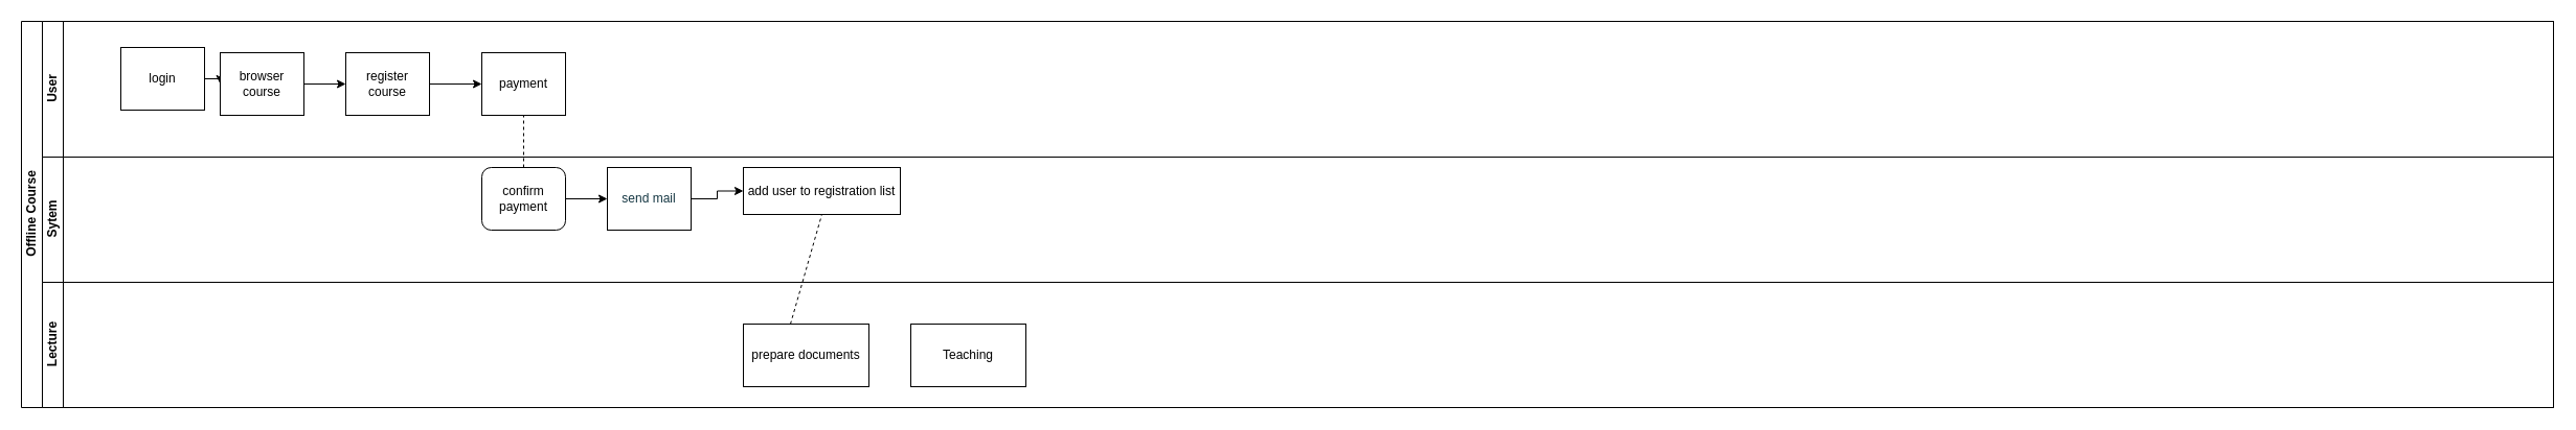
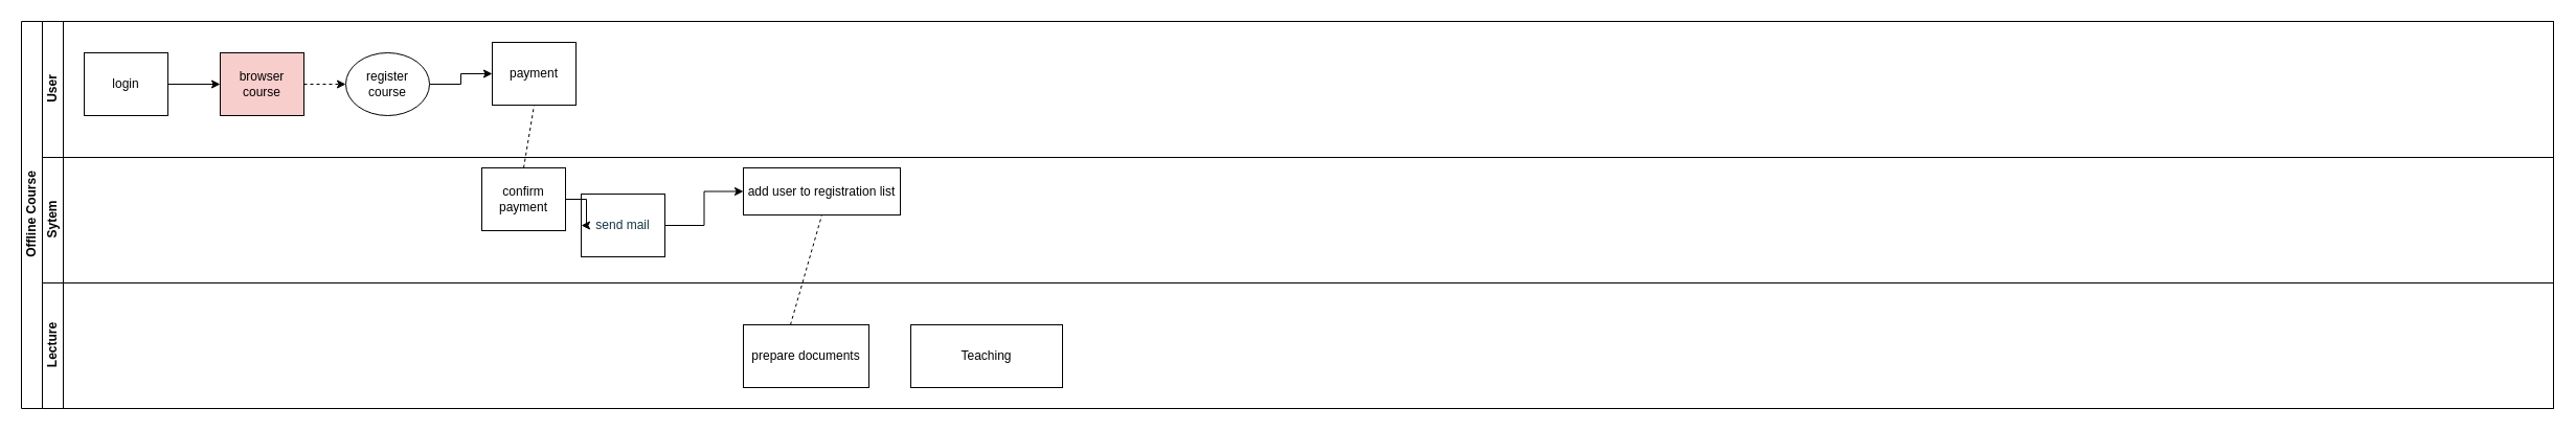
- <mxCell id="5" value="login" style="rounded=0;whiteSpace=wrap;html=1;fontFamily=Helvetica;fontSize=12;fontColor=#000000;align=center;" parent="3" vertex="1"><mxGeometry x="75" y="25" width="80" height="60" as="geometry" /></mxCell>
+ <mxCell id="5" value="login" style="rounded=0;whiteSpace=wrap;html=1;fontFamily=Helvetica;fontSize=12;fontColor=#000000;align=center;" parent="3" vertex="1"><mxGeometry x="40" y="30" width="80" height="60" as="geometry" /></mxCell>
- <mxCell id="7" value="browser course" style="rounded=0;whiteSpace=wrap;html=1;fontFamily=Helvetica;fontSize=12;fontColor=#000000;align=center;" parent="3" vertex="1"><mxGeometry x="170" y="30" width="80" height="60" as="geometry" /></mxCell>
+ <mxCell id="7" value="browser course" style="rounded=0;whiteSpace=wrap;html=1;fontFamily=Helvetica;fontSize=12;fontColor=#000000;align=center;fillColor=#f8cecc;" parent="3" vertex="1"><mxGeometry x="170" y="30" width="80" height="60" as="geometry" /></mxCell>
- <mxCell id="6" value="" style="edgeStyle=orthogonalEdgeStyle;rounded=0;orthogonalLoop=1;jettySize=auto;html=1;" edge="1" parent="3" source="7" target="9"><mxGeometry relative="1" as="geometry" /></mxCell>
+ <mxCell id="6" value="" style="edgeStyle=orthogonalEdgeStyle;rounded=0;orthogonalLoop=1;jettySize=auto;html=1;dashed=1;" edge="1" parent="3" source="7" target="9"><mxGeometry relative="1" as="geometry" /></mxCell>
- <mxCell id="9" value="register course" style="rounded=0;whiteSpace=wrap;html=1;fontFamily=Helvetica;fontSize=12;fontColor=#000000;align=center;" vertex="1" parent="3"><mxGeometry x="290" y="30" width="80" height="60" as="geometry" /></mxCell>
+ <mxCell id="9" value="register course" style="ellipse;whiteSpace=wrap;html=1;fontFamily=Helvetica;fontSize=12;fontColor=#000000;align=center;" vertex="1" parent="3"><mxGeometry x="290" y="30" width="80" height="60" as="geometry" /></mxCell>
- <mxCell id="10" value="payment" style="rounded=0;whiteSpace=wrap;html=1;fontFamily=Helvetica;fontSize=12;fontColor=#000000;align=center;" vertex="1" parent="3"><mxGeometry x="420" y="30" width="80" height="60" as="geometry" /></mxCell>
+ <mxCell id="10" value="payment" style="rounded=0;whiteSpace=wrap;html=1;fontFamily=Helvetica;fontSize=12;fontColor=#000000;align=center;" vertex="1" parent="3"><mxGeometry x="430" y="20" width="80" height="60" as="geometry" /></mxCell>
- <mxCell id="15" value="confirm payment" style="whiteSpace=wrap;html=1;rounded=1;" vertex="1" parent="11"><mxGeometry x="420" y="10" width="80" height="60" as="geometry" /></mxCell>
+ <mxCell id="15" value="confirm payment" style="rounded=0;whiteSpace=wrap;html=1;" vertex="1" parent="11"><mxGeometry x="420" y="10" width="80" height="60" as="geometry" /></mxCell>
- <mxCell id="13" value="&lt;font color=&quot;#143642&quot;&gt;send mail&lt;/font&gt;" style="rounded=0;whiteSpace=wrap;html=1;" parent="11" vertex="1"><mxGeometry x="540" y="10" width="80" height="60" as="geometry" /></mxCell>
+ <mxCell id="13" value="&lt;font color=&quot;#143642&quot;&gt;send mail&lt;/font&gt;" style="rounded=0;whiteSpace=wrap;html=1;" parent="11" vertex="1"><mxGeometry x="515" y="35" width="80" height="60" as="geometry" /></mxCell>
- <mxCell id="19" value="Teaching" style="rounded=0;whiteSpace=wrap;html=1;" vertex="1" parent="17"><mxGeometry x="830" y="40" width="110" height="60" as="geometry" /></mxCell>
+ <mxCell id="19" value="Teaching" style="rounded=0;whiteSpace=wrap;html=1;" vertex="1" parent="17"><mxGeometry x="830" y="40" width="145" height="60" as="geometry" /></mxCell>
